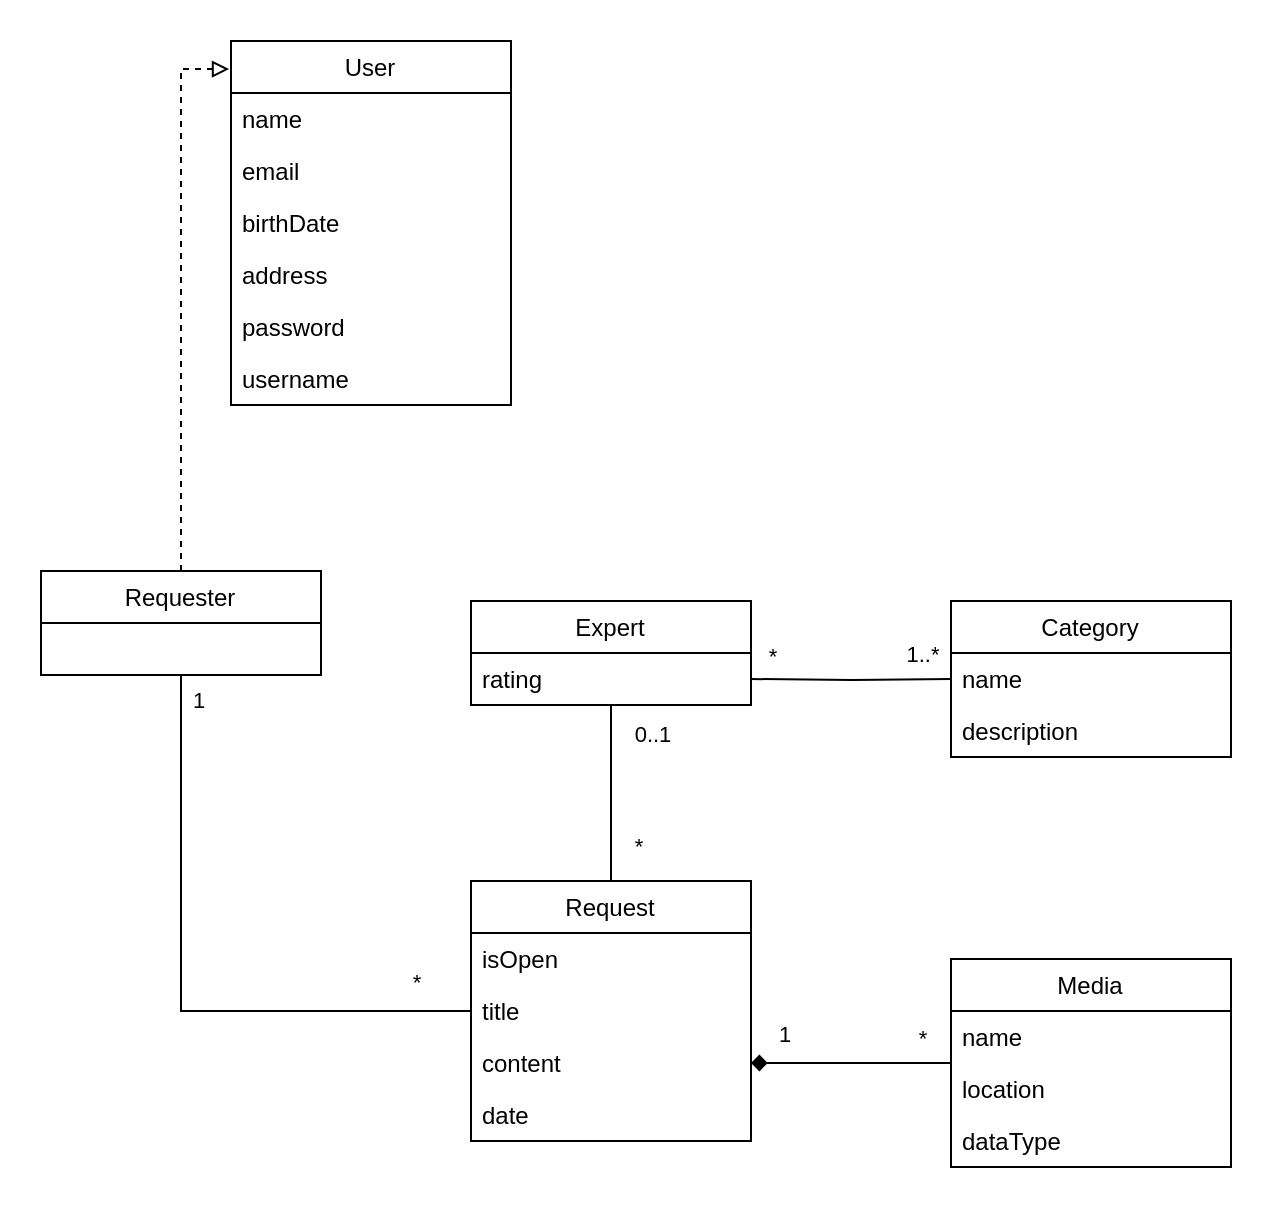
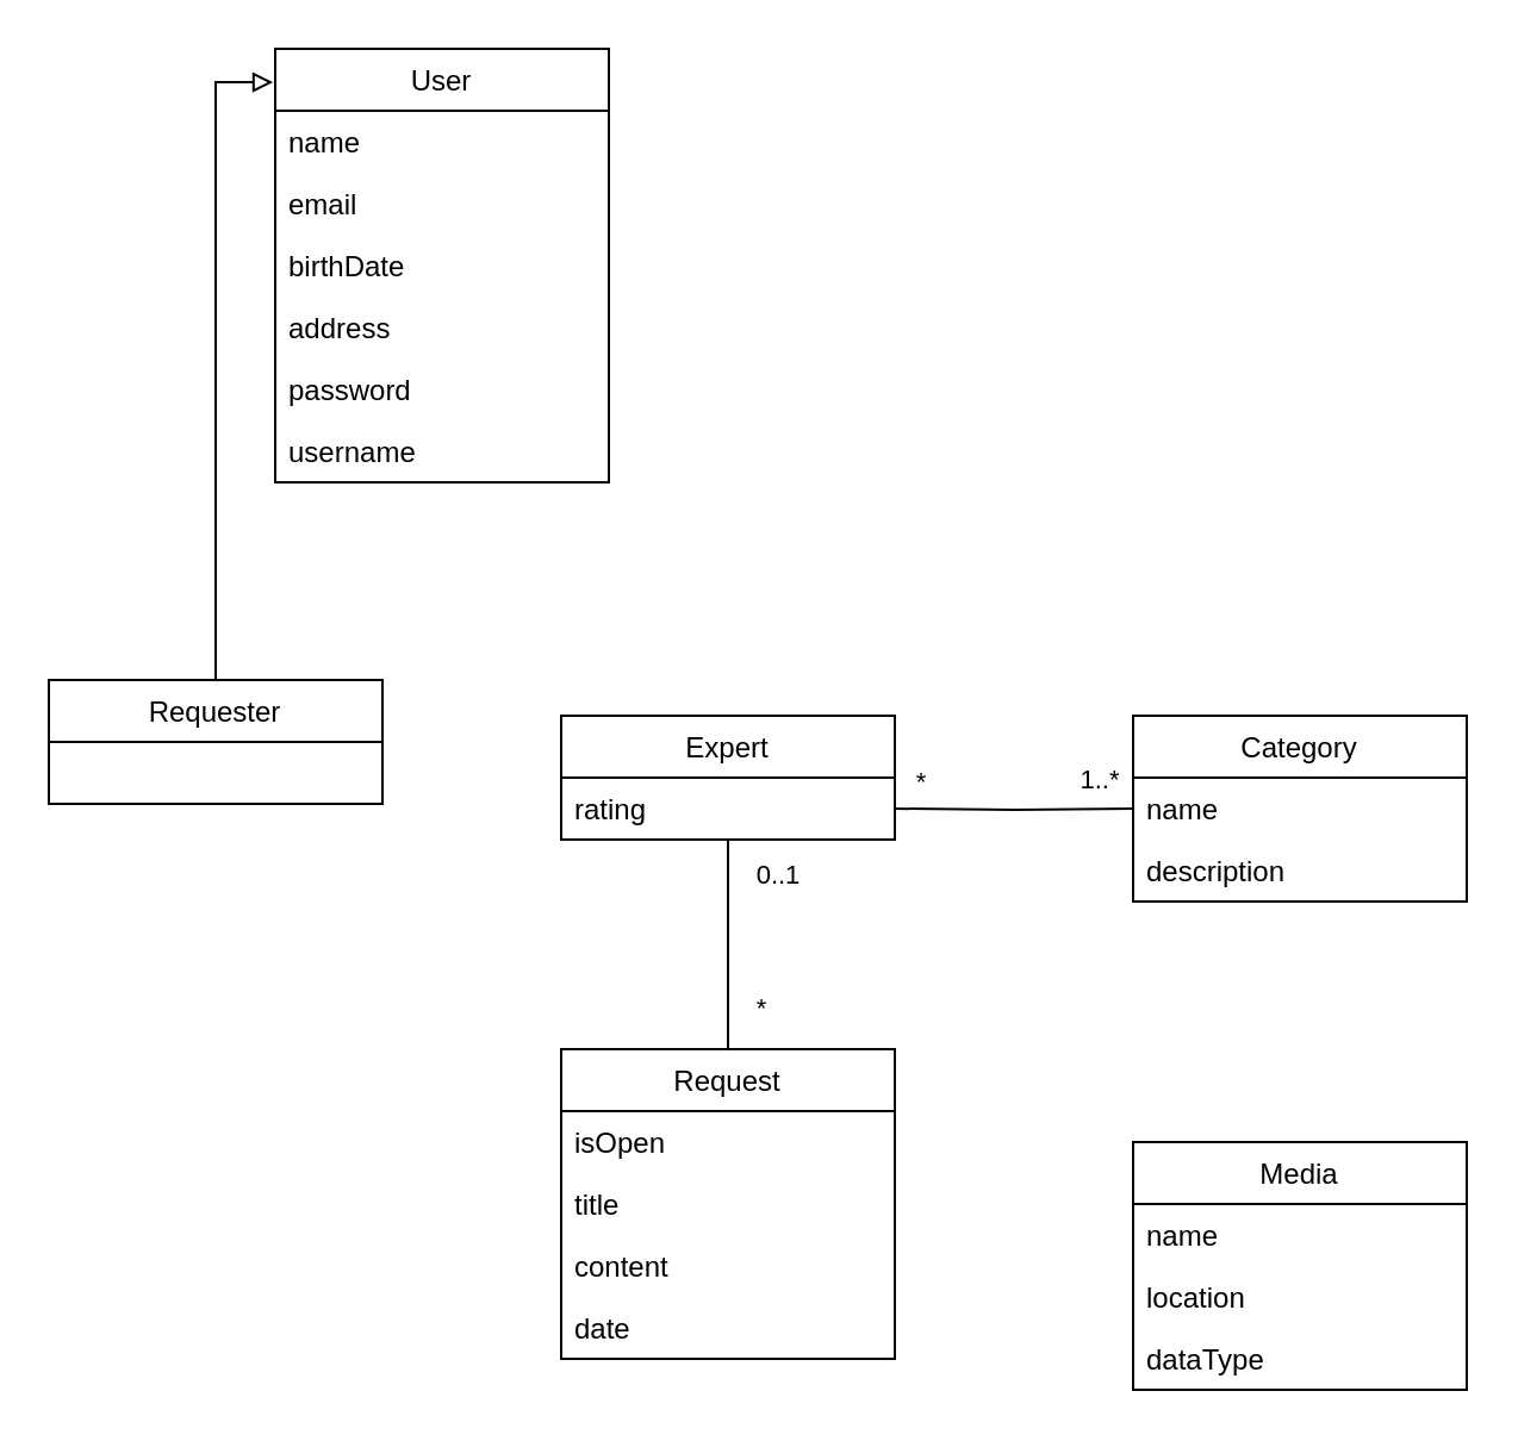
- <mxCell id="9" style="edgeStyle=orthogonalEdgeStyle;rounded=0;orthogonalLoop=1;jettySize=auto;html=1;entryX=-0.007;entryY=0.077;entryDx=0;entryDy=0;entryPerimeter=0;endArrow=block;endFill=0;dashed=1;" edge="1" parent="1" source="10" target="2"><mxGeometry relative="1" as="geometry" /></mxCell>
+ <mxCell id="9" style="edgeStyle=orthogonalEdgeStyle;rounded=0;orthogonalLoop=1;jettySize=auto;html=1;entryX=-0.007;entryY=0.077;entryDx=0;entryDy=0;entryPerimeter=0;endArrow=block;endFill=0;" edge="1" parent="1" source="10" target="2"><mxGeometry relative="1" as="geometry" /></mxCell>
- <mxCell id="34" style="edgeStyle=orthogonalEdgeStyle;rounded=0;orthogonalLoop=1;jettySize=auto;html=1;entryX=0.5;entryY=1;entryDx=0;entryDy=0;endArrow=none;endFill=0;" edge="1" parent="1" source="24" target="10"><mxGeometry relative="1" as="geometry" /></mxCell>
- <mxCell id="35" value="1" style="edgeLabel;html=1;align=center;verticalAlign=middle;resizable=0;points=[];" vertex="1" connectable="0" parent="34"><mxGeometry x="0.923" y="-2" relative="1" as="geometry"><mxPoint x="6" as="offset" /></mxGeometry></mxCell>
- <mxCell id="36" value="*" style="edgeLabel;html=1;align=center;verticalAlign=middle;resizable=0;points=[];" vertex="1" connectable="0" parent="34"><mxGeometry x="-0.822" y="-1" relative="1" as="geometry"><mxPoint y="-14" as="offset" /></mxGeometry></mxCell>
- <mxCell id="27" style="edgeStyle=orthogonalEdgeStyle;rounded=0;orthogonalLoop=1;jettySize=auto;html=1;entryX=1;entryY=0.5;entryDx=0;entryDy=0;endArrow=diamond;endFill=1;startArrow=none;startFill=0;" edge="1" parent="1" source="30" target="25"><mxGeometry relative="1" as="geometry" /></mxCell>
- <mxCell id="28" value="*" style="edgeLabel;html=1;align=center;verticalAlign=middle;resizable=0;points=[];" vertex="1" connectable="0" parent="27"><mxGeometry x="0.054" y="-2" relative="1" as="geometry"><mxPoint x="38" y="-11" as="offset" /></mxGeometry></mxCell>
- <mxCell id="29" value="1" style="edgeLabel;html=1;align=center;verticalAlign=middle;resizable=0;points=[];" vertex="1" connectable="0" parent="27"><mxGeometry x="0.494" y="-1" relative="1" as="geometry"><mxPoint x="-9" y="-14" as="offset" /></mxGeometry></mxCell>
